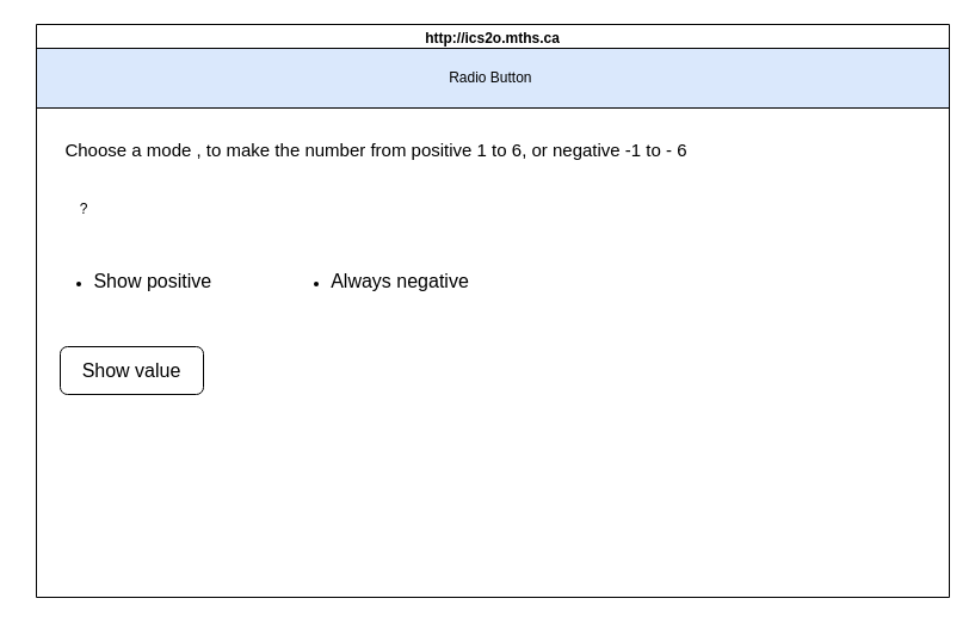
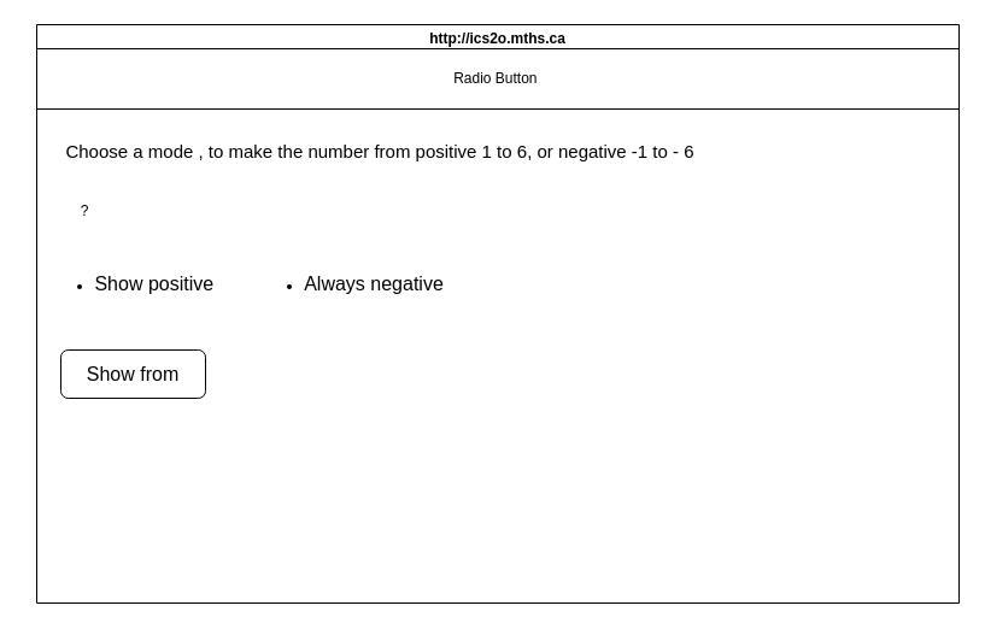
- <mxCell id="3" value="Radio Button&amp;nbsp;" style="rounded=0;whiteSpace=wrap;html=1;fillColor=#dae8fc;" parent="2" vertex="1"><mxGeometry y="20" width="765" height="50" as="geometry" /></mxCell>
+ <mxCell id="3" value="Radio Button&amp;nbsp;" style="rounded=0;whiteSpace=wrap;html=1;" parent="2" vertex="1"><mxGeometry y="20" width="765" height="50" as="geometry" /></mxCell>
- <mxCell id="7" value="&lt;ul&gt;&lt;li&gt;&lt;font style=&quot;font-size: 16px;&quot;&gt;Always negative&lt;/font&gt;&lt;/li&gt;&lt;/ul&gt;" style="text;html=1;strokeColor=none;fillColor=none;align=center;verticalAlign=middle;whiteSpace=wrap;rounded=0;" parent="2" vertex="1"><mxGeometry x="195" y="200" width="180" height="30" as="geometry" /></mxCell>
+ <mxCell id="7" value="&lt;ul&gt;&lt;li&gt;&lt;font style=&quot;font-size: 16px;&quot;&gt;Always negative&lt;/font&gt;&lt;/li&gt;&lt;/ul&gt;" style="text;html=1;strokeColor=none;fillColor=none;align=center;verticalAlign=middle;whiteSpace=wrap;rounded=0;" parent="2" vertex="1"><mxGeometry x="170" y="200" width="180" height="30" as="geometry" /></mxCell>
- <mxCell id="8" value="&lt;font style=&quot;font-size: 16px;&quot;&gt;Show value&lt;/font&gt;" style="rounded=1;whiteSpace=wrap;html=1;" parent="2" vertex="1"><mxGeometry x="20" y="270" width="120" height="40" as="geometry" /></mxCell>
+ <mxCell id="8" value="&lt;font style=&quot;font-size: 16px;&quot;&gt;Show from&lt;/font&gt;" style="rounded=1;whiteSpace=wrap;html=1;" parent="2" vertex="1"><mxGeometry x="20" y="270" width="120" height="40" as="geometry" /></mxCell>
